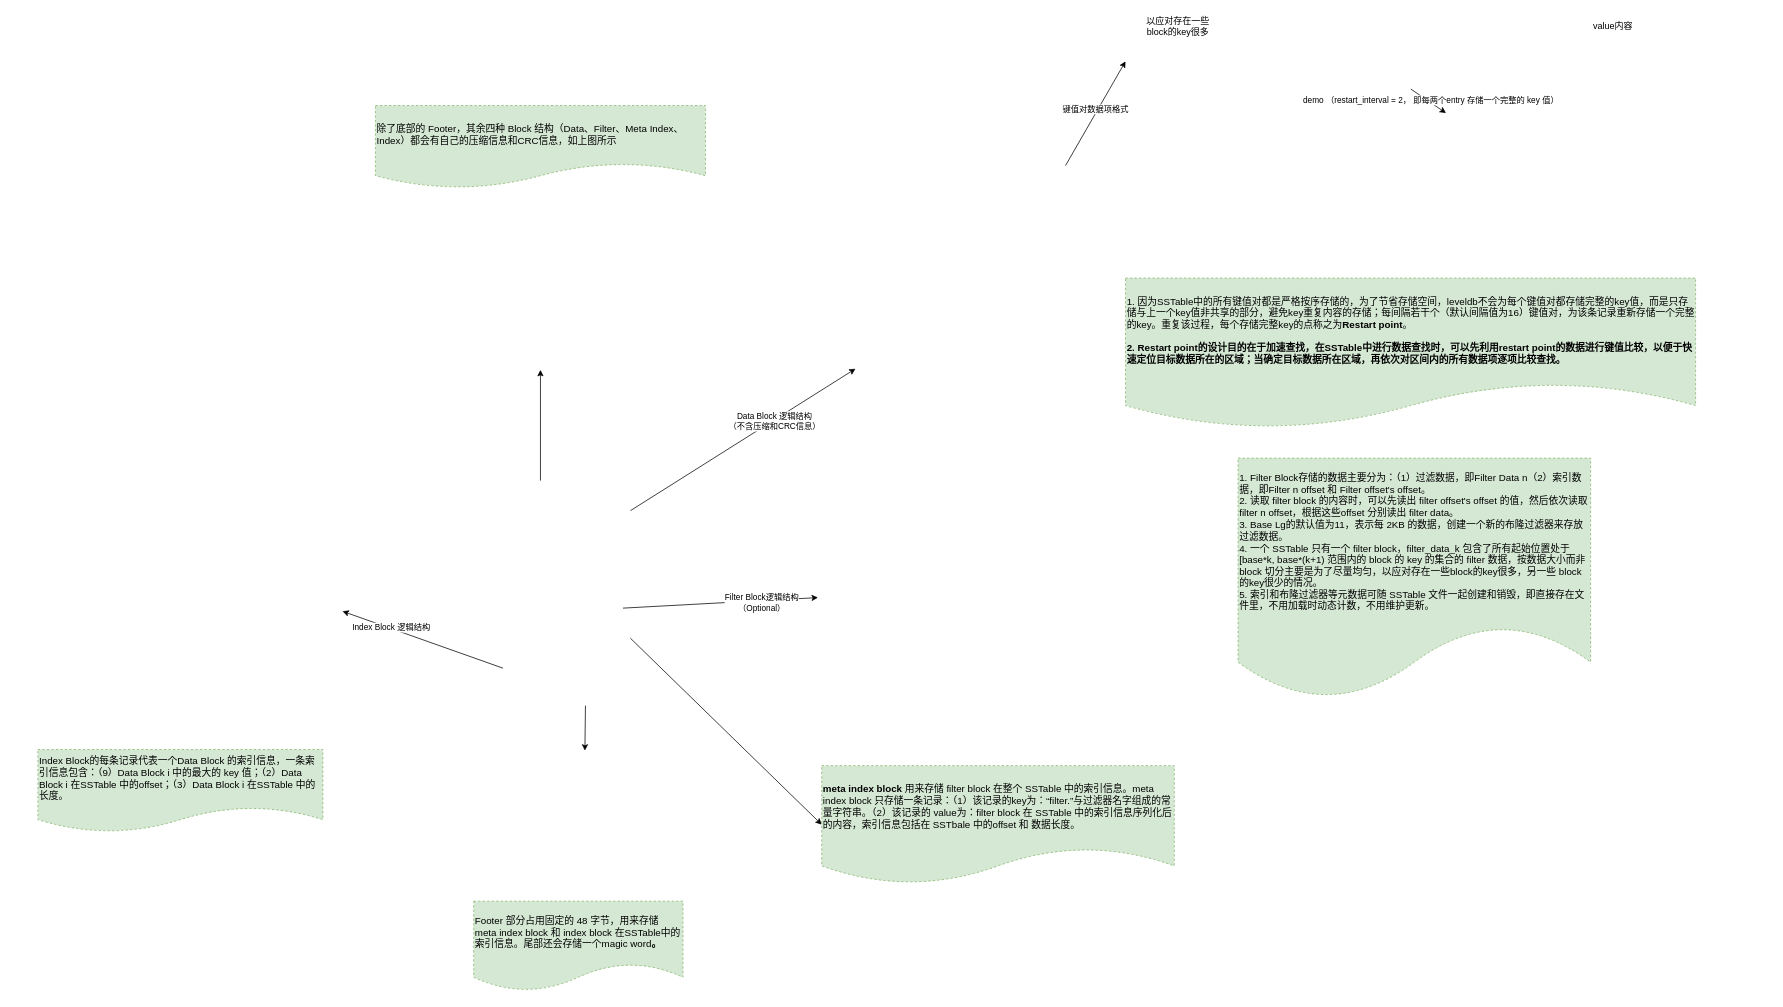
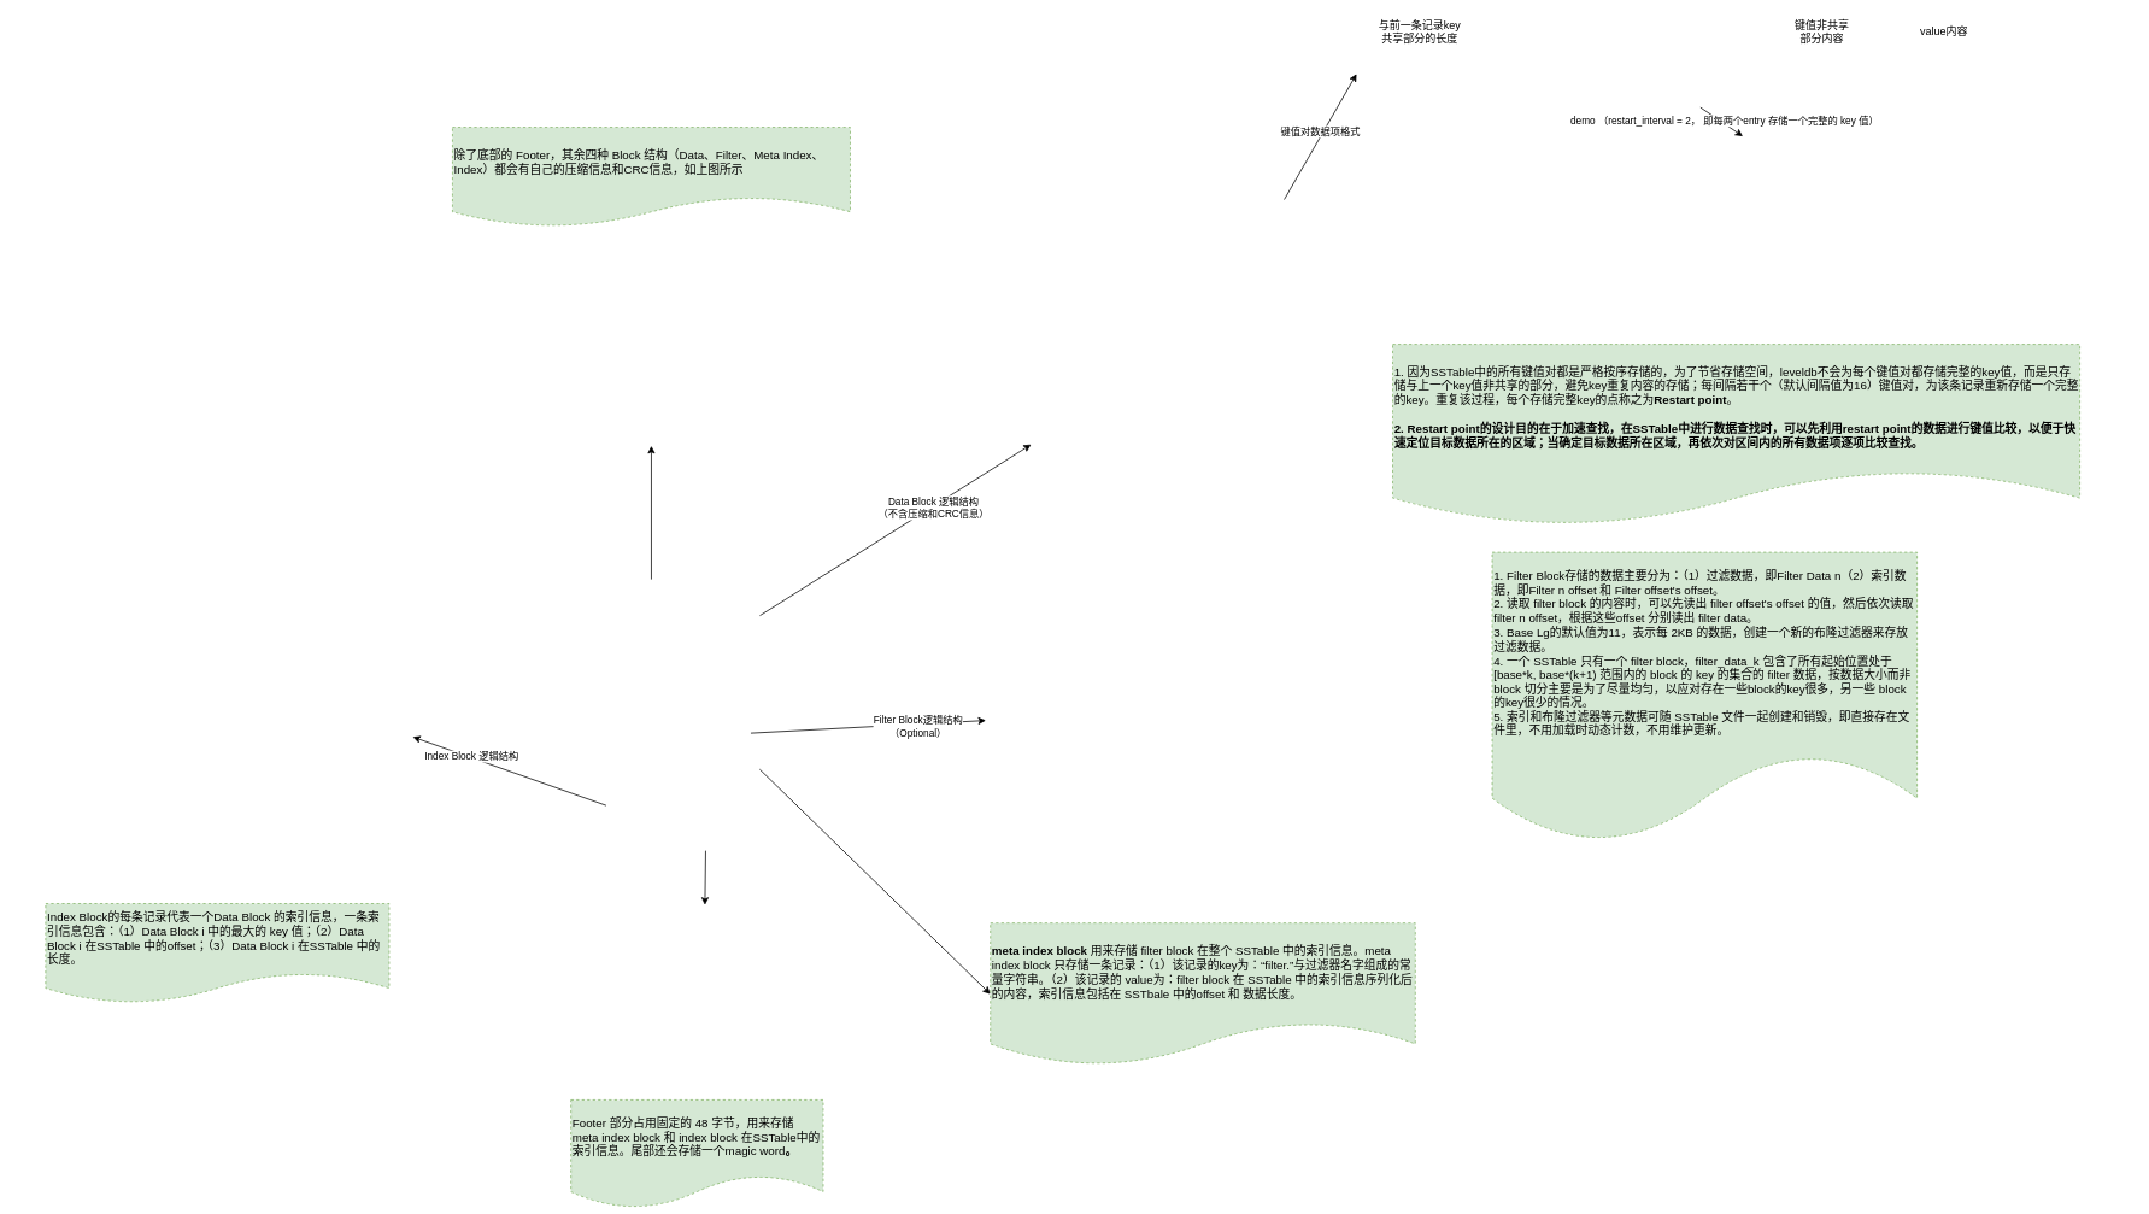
- <mxCell id="17" value="以应对存在一些block的key很多" style="text;html=1;align=center;verticalAlign=middle;whiteSpace=wrap;rounded=0;" vertex="1" parent="15"><mxGeometry x="20" width="100" height="30" as="geometry" /></mxCell>
+ <mxCell id="17" value="与前一条记录key共享部分的长度" style="text;html=1;align=center;verticalAlign=middle;whiteSpace=wrap;rounded=0;" vertex="1" parent="15"><mxGeometry x="20" width="100" height="30" as="geometry" /></mxCell>
+ <mxCell id="18" value="键值非共享部分内容" style="text;html=1;align=center;verticalAlign=middle;whiteSpace=wrap;rounded=0;" vertex="1" parent="15"><mxGeometry x="480" width="70" height="30" as="geometry" /></mxCell>
- <mxCell id="9" value="&lt;span style=&quot;background-color: initial; font-size: 13px;&quot;&gt;1. 因为SSTable中的所有键值对都是严格按序存储的，为了节省存储空间，leveldb不会为每个键值对都存储完整的key值，而是只存储与上一个key值非共享的部分，避免key重复内容的存储；每间隔若干个（默认间隔值为16）键值对，为该条记录重新存储一个完整的key。重复该过程，每个存储完整key的点称之为&lt;/span&gt;&lt;b style=&quot;background-color: initial; font-size: 13px;&quot;&gt;Restart point&lt;/b&gt;&lt;span style=&quot;background-color: initial; font-size: 13px;&quot;&gt;。&lt;/span&gt;&lt;div style=&quot;font-size: 13px;&quot;&gt;&lt;br style=&quot;font-size: 13px;&quot;&gt;&lt;b style=&quot;background-color: initial; font-size: 13px;&quot;&gt;2. Restart point的设计目的在于加速查找，在SSTable中进行数据查找时，可以先利用restart point的数据进行键值比较，以便于快速定位目标数据所在的区域；当确定目标数据所在区域，再依次对区间内的所有数据项逐项比较查找。&lt;/b&gt;&lt;/div&gt;" style="shape=document;whiteSpace=wrap;html=1;boundedLbl=1;align=left;labelBorderColor=none;dashed=1;fillColor=#d5e8d4;strokeColor=#82b366;fontSize=13;" vertex="1" parent="1"><mxGeometry x="1500" y="370" width="760" height="200" as="geometry" /></mxCell>
+ <mxCell id="9" value="&lt;span style=&quot;background-color: initial; font-size: 13px;&quot;&gt;1. 因为SSTable中的所有键值对都是严格按序存储的，为了节省存储空间，leveldb不会为每个键值对都存储完整的key值，而是只存储与上一个key值非共享的部分，避免key重复内容的存储；每间隔若干个（默认间隔值为16）键值对，为该条记录重新存储一个完整的key。重复该过程，每个存储完整key的点称之为&lt;/span&gt;&lt;b style=&quot;background-color: initial; font-size: 13px;&quot;&gt;Restart point&lt;/b&gt;&lt;span style=&quot;background-color: initial; font-size: 13px;&quot;&gt;。&lt;/span&gt;&lt;div style=&quot;font-size: 13px;&quot;&gt;&lt;br style=&quot;font-size: 13px;&quot;&gt;&lt;b style=&quot;background-color: initial; font-size: 13px;&quot;&gt;2. Restart point的设计目的在于加速查找，在SSTable中进行数据查找时，可以先利用restart point的数据进行键值比较，以便于快速定位目标数据所在的区域；当确定目标数据所在区域，再依次对区间内的所有数据项逐项比较查找。&lt;/b&gt;&lt;/div&gt;" style="shape=document;whiteSpace=wrap;html=1;boundedLbl=1;align=left;labelBorderColor=none;dashed=1;fillColor=#d5e8d4;strokeColor=#82b366;fontSize=13;" vertex="1" parent="1"><mxGeometry x="1540" y="380" width="760" height="200" as="geometry" /></mxCell>
- <mxCell id="28" value="Index Block的每条记录代表一个Data Block 的索引信息，一条索引信息包含：（9）Data Block i 中的最大的 key 值；（2）Data Block i 在SSTable 中的offset；（3）Data Block i 在SSTable 中的长度。" style="shape=document;whiteSpace=wrap;html=1;boundedLbl=1;align=left;labelBorderColor=none;dashed=1;fillColor=#d5e8d4;strokeColor=#82b366;fontSize=13;" vertex="1" parent="26"><mxGeometry x="30" y="368.45" width="380" height="110" as="geometry" /></mxCell>
+ <mxCell id="28" value="Index Block的每条记录代表一个Data Block 的索引信息，一条索引信息包含：（1）Data Block i 中的最大的 key 值；（2）Data Block i 在SSTable 中的offset；（3）Data Block i 在SSTable 中的长度。" style="shape=document;whiteSpace=wrap;html=1;boundedLbl=1;align=left;labelBorderColor=none;dashed=1;fillColor=#d5e8d4;strokeColor=#82b366;fontSize=13;" vertex="1" parent="26"><mxGeometry x="30" y="368.45" width="380" height="110" as="geometry" /></mxCell>
- <mxCell id="34" value="Footer 部分占用固定的 48 字节，用来存储 meta index block 和 index block 在SSTable中的索引信息。尾部还会存储一个magic word&lt;b&gt;。&lt;/b&gt;" style="shape=document;whiteSpace=wrap;html=1;boundedLbl=1;align=left;labelBorderColor=none;dashed=1;fillColor=#d5e8d4;strokeColor=#82b366;fontSize=13;" vertex="1" parent="1"><mxGeometry x="631" y="1200.65" width="279" height="119.35" as="geometry" /></mxCell>
+ <mxCell id="34" value="Footer 部分占用固定的 48 字节，用来存储 meta index block 和 index block 在SSTable中的索引信息。尾部还会存储一个magic word&lt;b&gt;。&lt;/b&gt;" style="shape=document;whiteSpace=wrap;html=1;boundedLbl=1;align=left;labelBorderColor=none;dashed=1;fillColor=#d5e8d4;strokeColor=#82b366;fontSize=13;" vertex="1" parent="1"><mxGeometry x="631" y="1215.65" width="279" height="119.35" as="geometry" /></mxCell>
